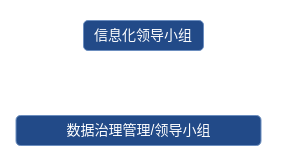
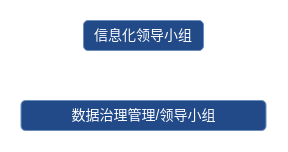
- <mxCell id="3" value="&lt;font color=&quot;#ffffff&quot; style=&quot;font-size: 14px&quot;&gt;数据治理管理/领导小组&lt;/font&gt;" style="rounded=1;whiteSpace=wrap;html=1;strokeColor=#6c8ebf;fillColor=#224A88;" vertex="1" parent="1"><mxGeometry x="15.5" y="115" width="245" height="30" as="geometry" /></mxCell>
+ <mxCell id="3" value="&lt;font color=&quot;#ffffff&quot; style=&quot;font-size: 14px&quot;&gt;数据治理管理/领导小组&lt;/font&gt;" style="rounded=1;whiteSpace=wrap;html=1;strokeColor=#6c8ebf;fillColor=#224A88;" vertex="1" parent="1"><mxGeometry x="20.5" y="100" width="245" height="30" as="geometry" /></mxCell>
